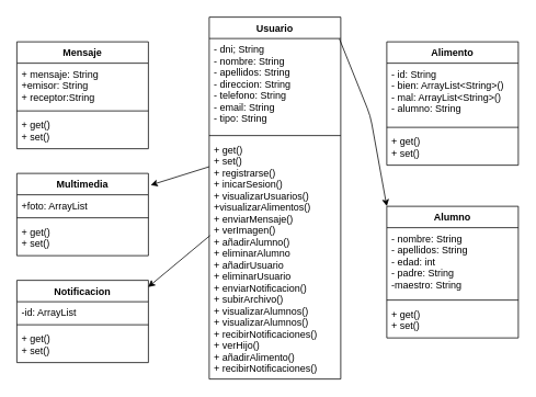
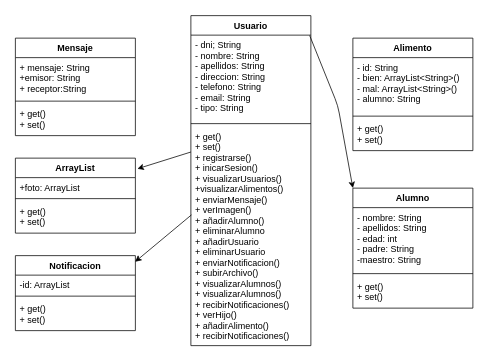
- <mxCell id="18" value="Multimedia" style="swimlane;fontStyle=1;align=center;verticalAlign=top;childLayout=stackLayout;horizontal=1;startSize=26;horizontalStack=0;resizeParent=1;resizeParentMax=0;resizeLast=0;collapsible=1;marginBottom=0;" vertex="1" parent="1"><mxGeometry x="20" y="210" width="160" height="100" as="geometry" /></mxCell>
+ <mxCell id="18" value="ArrayList" style="swimlane;fontStyle=1;align=center;verticalAlign=top;childLayout=stackLayout;horizontal=1;startSize=26;horizontalStack=0;resizeParent=1;resizeParentMax=0;resizeLast=0;collapsible=1;marginBottom=0;" vertex="1" parent="1"><mxGeometry x="20" y="210" width="160" height="100" as="geometry" /></mxCell>
